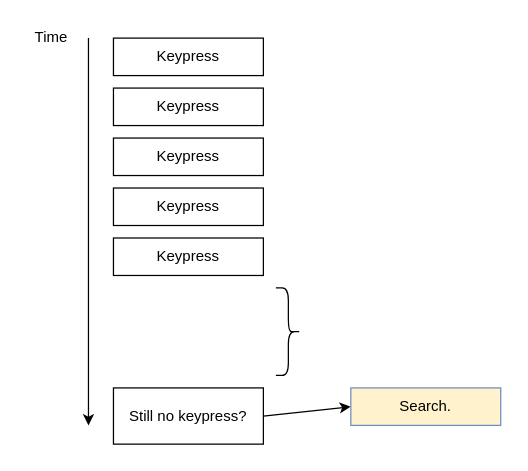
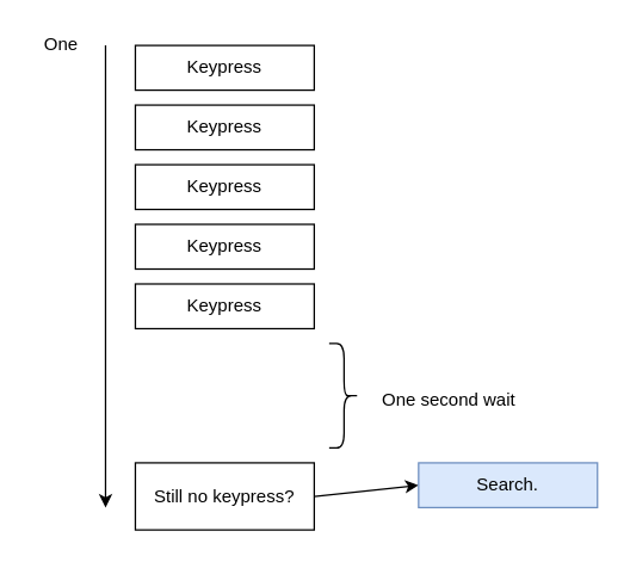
- <mxCell id="2" value="&lt;div&gt;Time&lt;/div&gt;" style="text;html=1;align=center;verticalAlign=middle;resizable=0;points=[];autosize=1;" vertex="1" parent="1"><mxGeometry x="20" y="20" width="40" height="20" as="geometry" /></mxCell>
+ <mxCell id="2" value="&lt;div&gt;One&lt;/div&gt;" style="text;html=1;align=center;verticalAlign=middle;resizable=0;points=[];autosize=1;" vertex="1" parent="1"><mxGeometry x="20" y="20" width="40" height="20" as="geometry" /></mxCell>
+ <mxCell id="10" value="&lt;div&gt;One second wait&lt;/div&gt;&lt;div&gt;&lt;br&gt;&lt;/div&gt;" style="text;html=1;align=center;verticalAlign=middle;resizable=0;points=[];autosize=1;" vertex="1" parent="1"><mxGeometry x="250" y="260" width="100" height="30" as="geometry" /></mxCell>
- <mxCell id="13" value="Search." style="whiteSpace=wrap;html=1;fillColor=#fff2cc;strokeColor=#6c8ebf;" vertex="1" parent="1"><mxGeometry x="280" y="310" width="120" height="30" as="geometry" /></mxCell>
+ <mxCell id="13" value="Search." style="whiteSpace=wrap;html=1;fillColor=#dae8fc;strokeColor=#6c8ebf;" vertex="1" parent="1"><mxGeometry x="280" y="310" width="120" height="30" as="geometry" /></mxCell>
